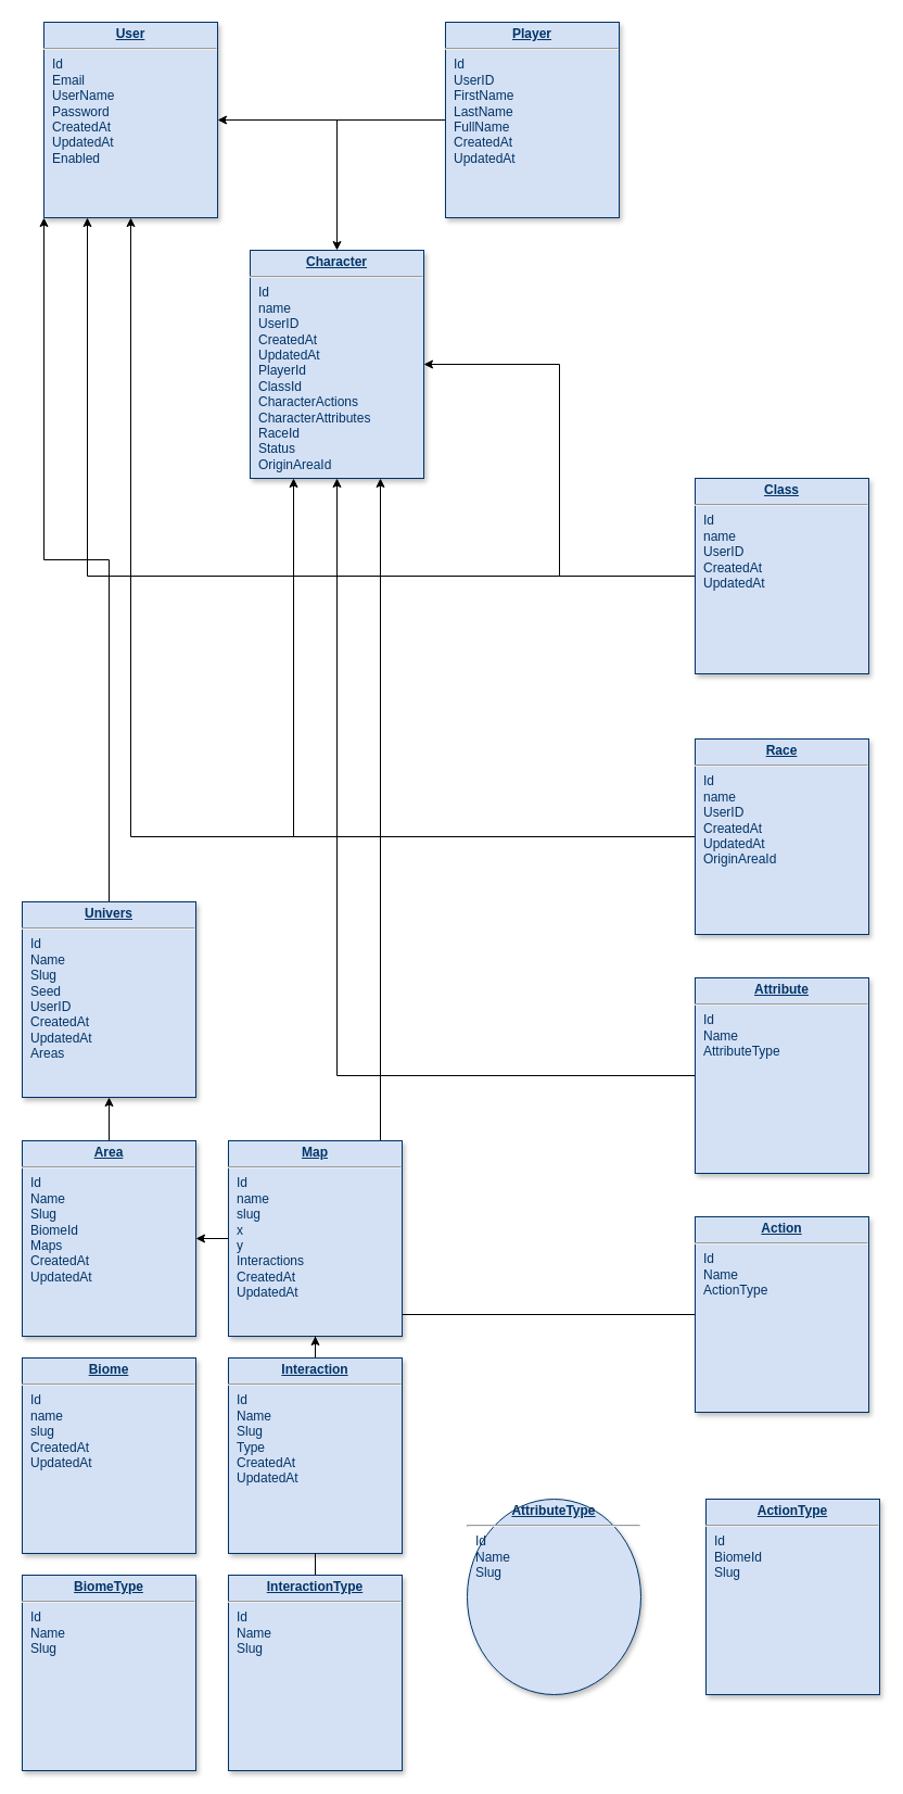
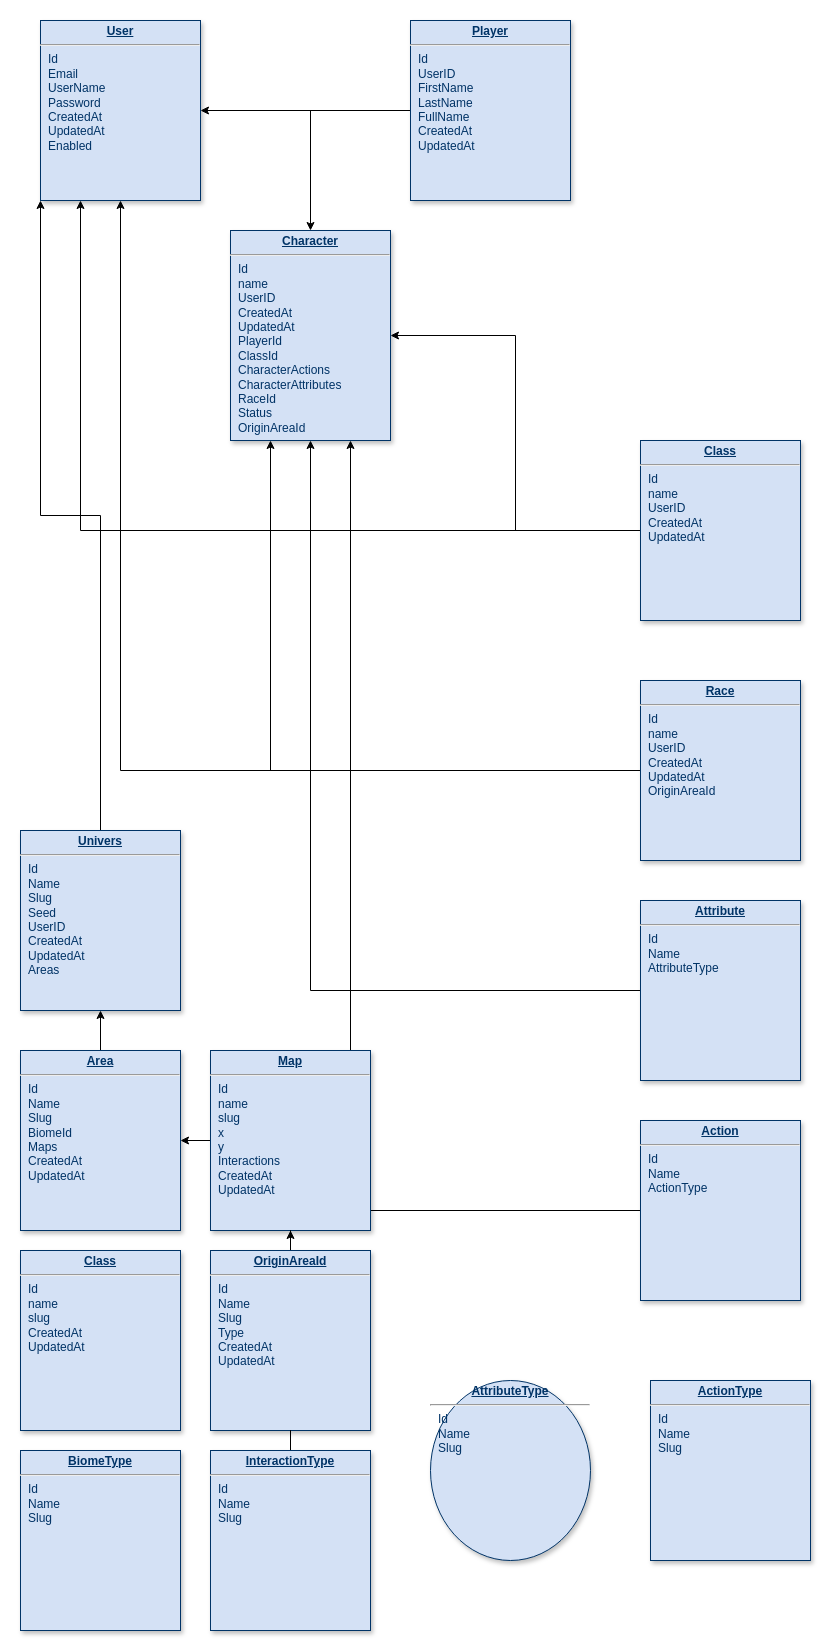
- <mxCell id="23" value="&lt;p style=&quot;margin: 0px; margin-top: 4px; text-align: center; text-decoration: underline;&quot;&gt;&lt;b&gt;Biome&lt;/b&gt;&lt;/p&gt;&lt;hr&gt;&lt;p style=&quot;margin: 0px; margin-left: 8px;&quot;&gt;&lt;span style=&quot;background-color: initial;&quot;&gt;Id&lt;/span&gt;&lt;br&gt;&lt;/p&gt;&lt;p style=&quot;margin: 0px; margin-left: 8px;&quot;&gt;&lt;span style=&quot;background-color: initial;&quot;&gt;name&lt;/span&gt;&lt;/p&gt;&lt;p style=&quot;margin: 0px; margin-left: 8px;&quot;&gt;&lt;span style=&quot;background-color: initial;&quot;&gt;slug&lt;/span&gt;&lt;/p&gt;&lt;p style=&quot;margin: 0px; margin-left: 8px;&quot;&gt;CreatedAt&lt;/p&gt;&lt;p style=&quot;margin: 0px; margin-left: 8px;&quot;&gt;UpdatedAt&lt;/p&gt;" style="verticalAlign=top;align=left;overflow=fill;fontSize=12;fontFamily=Helvetica;html=1;strokeColor=#003366;shadow=1;fillColor=#D4E1F5;fontColor=#003366" vertex="1" parent="1"><mxGeometry x="20" y="1250" width="160" height="180" as="geometry" /></mxCell>
+ <mxCell id="23" value="&lt;p style=&quot;margin: 0px; margin-top: 4px; text-align: center; text-decoration: underline;&quot;&gt;&lt;b&gt;Class&lt;/b&gt;&lt;/p&gt;&lt;hr&gt;&lt;p style=&quot;margin: 0px; margin-left: 8px;&quot;&gt;&lt;span style=&quot;background-color: initial;&quot;&gt;Id&lt;/span&gt;&lt;br&gt;&lt;/p&gt;&lt;p style=&quot;margin: 0px; margin-left: 8px;&quot;&gt;&lt;span style=&quot;background-color: initial;&quot;&gt;name&lt;/span&gt;&lt;/p&gt;&lt;p style=&quot;margin: 0px; margin-left: 8px;&quot;&gt;&lt;span style=&quot;background-color: initial;&quot;&gt;slug&lt;/span&gt;&lt;/p&gt;&lt;p style=&quot;margin: 0px; margin-left: 8px;&quot;&gt;CreatedAt&lt;/p&gt;&lt;p style=&quot;margin: 0px; margin-left: 8px;&quot;&gt;UpdatedAt&lt;/p&gt;" style="verticalAlign=top;align=left;overflow=fill;fontSize=12;fontFamily=Helvetica;html=1;strokeColor=#003366;shadow=1;fillColor=#D4E1F5;fontColor=#003366" vertex="1" parent="1"><mxGeometry x="20" y="1250" width="160" height="180" as="geometry" /></mxCell>
- <mxCell id="27" value="&lt;p style=&quot;margin: 0px; margin-top: 4px; text-align: center; text-decoration: underline;&quot;&gt;&lt;b&gt;Interaction&lt;/b&gt;&lt;/p&gt;&lt;hr&gt;&lt;p style=&quot;margin: 0px; margin-left: 8px;&quot;&gt;&lt;span style=&quot;background-color: initial;&quot;&gt;Id&lt;/span&gt;&lt;br&gt;&lt;/p&gt;&lt;p style=&quot;margin: 0px; margin-left: 8px;&quot;&gt;&lt;span style=&quot;background-color: initial;&quot;&gt;Name&lt;/span&gt;&lt;/p&gt;&lt;p style=&quot;margin: 0px; margin-left: 8px;&quot;&gt;&lt;span style=&quot;background-color: initial;&quot;&gt;Slug&lt;/span&gt;&lt;/p&gt;&lt;p style=&quot;margin: 0px; margin-left: 8px;&quot;&gt;&lt;span style=&quot;background-color: initial;&quot;&gt;Type&lt;/span&gt;&lt;/p&gt;&lt;p style=&quot;margin: 0px; margin-left: 8px;&quot;&gt;CreatedAt&lt;/p&gt;&lt;p style=&quot;margin: 0px; margin-left: 8px;&quot;&gt;UpdatedAt&lt;/p&gt;" style="verticalAlign=top;align=left;overflow=fill;fontSize=12;fontFamily=Helvetica;html=1;strokeColor=#003366;shadow=1;fillColor=#D4E1F5;fontColor=#003366" vertex="1" parent="1"><mxGeometry x="210" y="1250" width="160" height="180" as="geometry" /></mxCell>
+ <mxCell id="27" value="&lt;p style=&quot;margin: 0px; margin-top: 4px; text-align: center; text-decoration: underline;&quot;&gt;&lt;b&gt;OriginAreaId&lt;/b&gt;&lt;/p&gt;&lt;hr&gt;&lt;p style=&quot;margin: 0px; margin-left: 8px;&quot;&gt;&lt;span style=&quot;background-color: initial;&quot;&gt;Id&lt;/span&gt;&lt;br&gt;&lt;/p&gt;&lt;p style=&quot;margin: 0px; margin-left: 8px;&quot;&gt;&lt;span style=&quot;background-color: initial;&quot;&gt;Name&lt;/span&gt;&lt;/p&gt;&lt;p style=&quot;margin: 0px; margin-left: 8px;&quot;&gt;&lt;span style=&quot;background-color: initial;&quot;&gt;Slug&lt;/span&gt;&lt;/p&gt;&lt;p style=&quot;margin: 0px; margin-left: 8px;&quot;&gt;&lt;span style=&quot;background-color: initial;&quot;&gt;Type&lt;/span&gt;&lt;/p&gt;&lt;p style=&quot;margin: 0px; margin-left: 8px;&quot;&gt;CreatedAt&lt;/p&gt;&lt;p style=&quot;margin: 0px; margin-left: 8px;&quot;&gt;UpdatedAt&lt;/p&gt;" style="verticalAlign=top;align=left;overflow=fill;fontSize=12;fontFamily=Helvetica;html=1;strokeColor=#003366;shadow=1;fillColor=#D4E1F5;fontColor=#003366" vertex="1" parent="1"><mxGeometry x="210" y="1250" width="160" height="180" as="geometry" /></mxCell>
- <mxCell id="22" value="&lt;p style=&quot;margin: 0px; margin-top: 4px; text-align: center; text-decoration: underline;&quot;&gt;&lt;b&gt;ActionType&lt;/b&gt;&lt;/p&gt;&lt;hr&gt;&lt;p style=&quot;margin: 0px; margin-left: 8px;&quot;&gt;&lt;span style=&quot;background-color: initial;&quot;&gt;Id&lt;br&gt;BiomeId&lt;br&gt;&lt;/span&gt;&lt;/p&gt;&lt;p style=&quot;margin: 0px; margin-left: 8px;&quot;&gt;&lt;span style=&quot;background-color: initial;&quot;&gt;Slug&lt;/span&gt;&lt;/p&gt;" style="verticalAlign=top;align=left;overflow=fill;fontSize=12;fontFamily=Helvetica;html=1;strokeColor=#003366;shadow=1;fillColor=#D4E1F5;fontColor=#003366" parent="1" vertex="1"><mxGeometry x="650" y="1380" width="160" height="180" as="geometry" /></mxCell>
+ <mxCell id="22" value="&lt;p style=&quot;margin: 0px; margin-top: 4px; text-align: center; text-decoration: underline;&quot;&gt;&lt;b&gt;ActionType&lt;/b&gt;&lt;/p&gt;&lt;hr&gt;&lt;p style=&quot;margin: 0px; margin-left: 8px;&quot;&gt;&lt;span style=&quot;background-color: initial;&quot;&gt;Id&lt;br&gt;Name&lt;br&gt;&lt;/span&gt;&lt;/p&gt;&lt;p style=&quot;margin: 0px; margin-left: 8px;&quot;&gt;&lt;span style=&quot;background-color: initial;&quot;&gt;Slug&lt;/span&gt;&lt;/p&gt;" style="verticalAlign=top;align=left;overflow=fill;fontSize=12;fontFamily=Helvetica;html=1;strokeColor=#003366;shadow=1;fillColor=#D4E1F5;fontColor=#003366" parent="1" vertex="1"><mxGeometry x="650" y="1380" width="160" height="180" as="geometry" /></mxCell>
